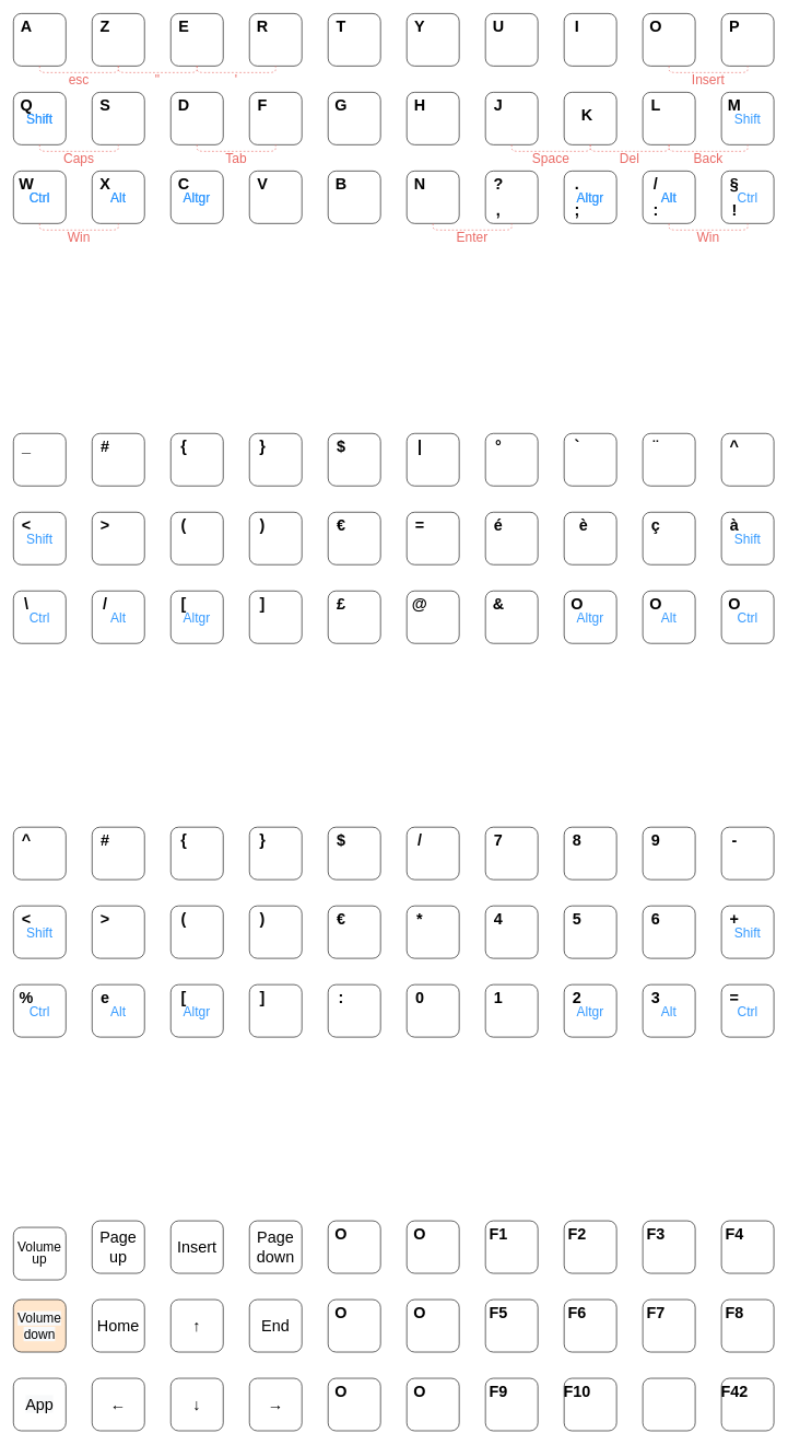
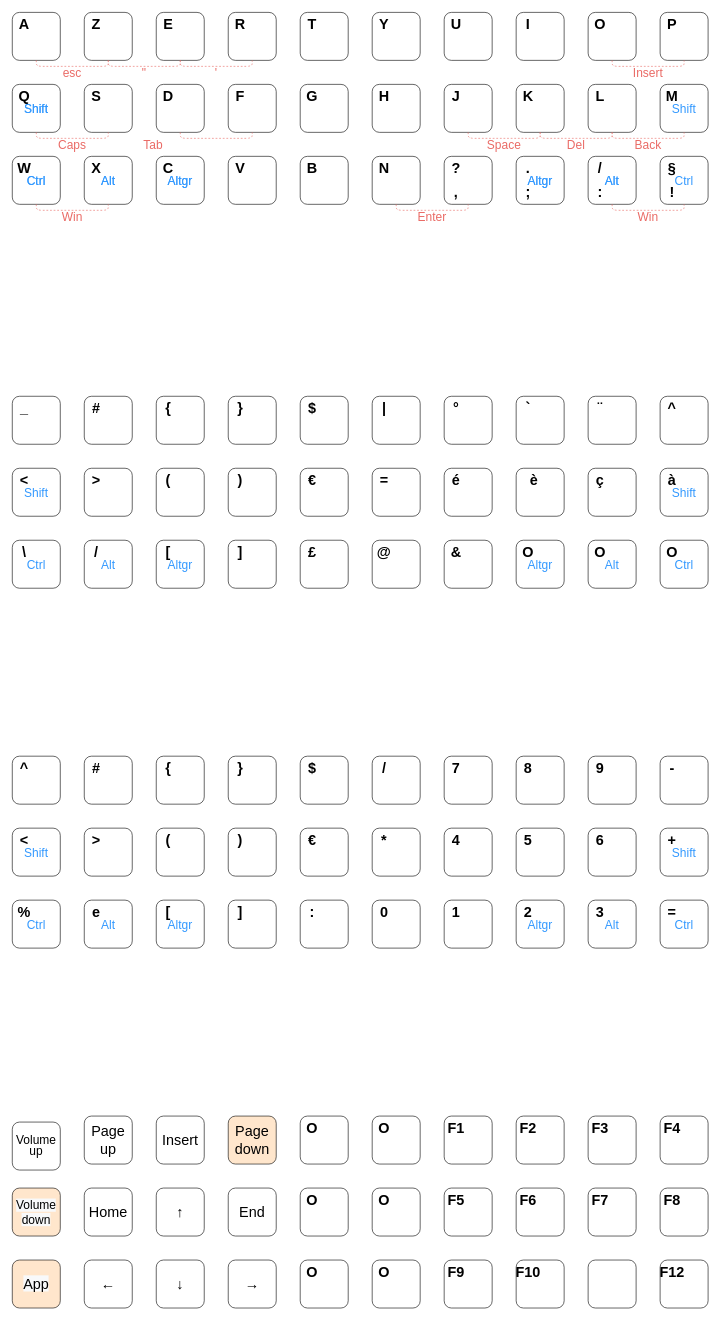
- <mxCell id="43" value="&lt;b&gt;&lt;font style=&quot;font-size: 24px&quot;&gt;K&lt;/font&gt;&lt;/b&gt;" style="text;html=1;strokeColor=none;fillColor=none;align=center;verticalAlign=middle;whiteSpace=wrap;rounded=0;" parent="1" vertex="1"><mxGeometry x="885" y="165" width="20" height="20" as="geometry" /></mxCell>
+ <mxCell id="43" value="&lt;b&gt;&lt;font style=&quot;font-size: 24px&quot;&gt;K&lt;/font&gt;&lt;/b&gt;" style="text;html=1;strokeColor=none;fillColor=none;align=center;verticalAlign=middle;whiteSpace=wrap;rounded=0;" parent="1" vertex="1"><mxGeometry x="870" y="150" width="20" height="20" as="geometry" /></mxCell>
- <mxCell id="88" value="&lt;font color=&quot;#ea6b66&quot;&gt;&lt;span style=&quot;font-size: 20px&quot;&gt;Tab&lt;/span&gt;&lt;/font&gt;" style="text;html=1;strokeColor=none;fillColor=none;align=center;verticalAlign=middle;whiteSpace=wrap;rounded=0;" parent="1" vertex="1"><mxGeometry x="330" y="230" width="60" height="20" as="geometry" /></mxCell>
+ <mxCell id="88" value="&lt;font color=&quot;#ea6b66&quot;&gt;&lt;span style=&quot;font-size: 20px&quot;&gt;Tab&lt;/span&gt;&lt;/font&gt;" style="text;html=1;strokeColor=none;fillColor=none;align=center;verticalAlign=middle;whiteSpace=wrap;rounded=0;" parent="1" vertex="1"><mxGeometry x="225" y="230" width="60" height="20" as="geometry" /></mxCell>
- <mxCell id="234" value="&lt;font style=&quot;font-size: 24px&quot;&gt;Page down&lt;/font&gt;" style="rounded=1;whiteSpace=wrap;html=1;" parent="1" vertex="1"><mxGeometry x="380" y="1860" width="80" height="80" as="geometry" /></mxCell>
+ <mxCell id="234" value="&lt;font style=&quot;font-size: 24px&quot;&gt;Page down&lt;/font&gt;" style="rounded=1;whiteSpace=wrap;html=1;fillColor=#ffe6cc;" parent="1" vertex="1"><mxGeometry x="380" y="1860" width="80" height="80" as="geometry" /></mxCell>
- <mxCell id="248" value="&lt;span style=&quot;font-size: 24px&quot;&gt;&lt;b&gt;F42&lt;/b&gt;&lt;/span&gt;" style="text;html=1;strokeColor=none;fillColor=none;align=center;verticalAlign=middle;whiteSpace=wrap;rounded=0;" parent="1" vertex="1"><mxGeometry x="1110" y="2110" width="20" height="20" as="geometry" /></mxCell>
+ <mxCell id="248" value="&lt;span style=&quot;font-size: 24px&quot;&gt;&lt;b&gt;F12&lt;/b&gt;&lt;/span&gt;" style="text;html=1;strokeColor=none;fillColor=none;align=center;verticalAlign=middle;whiteSpace=wrap;rounded=0;" parent="1" vertex="1"><mxGeometry x="1110" y="2110" width="20" height="20" as="geometry" /></mxCell>
- <mxCell id="222" value="&#10;&#10;&lt;span style=&quot;color: rgb(0, 0, 0); font-family: helvetica; font-size: 24px; font-style: normal; font-weight: 400; letter-spacing: normal; text-align: center; text-indent: 0px; text-transform: none; word-spacing: 0px; background-color: rgb(248, 249, 250); display: inline; float: none;&quot;&gt;App&lt;/span&gt;&#10;&#10;" style="rounded=1;whiteSpace=wrap;html=1;" parent="1" vertex="1"><mxGeometry x="20" y="2100" width="80" height="80" as="geometry" /></mxCell>
+ <mxCell id="222" value="&#10;&#10;&lt;span style=&quot;color: rgb(0, 0, 0); font-family: helvetica; font-size: 24px; font-style: normal; font-weight: 400; letter-spacing: normal; text-align: center; text-indent: 0px; text-transform: none; word-spacing: 0px; background-color: rgb(248, 249, 250); display: inline; float: none;&quot;&gt;App&lt;/span&gt;&#10;&#10;" style="rounded=1;whiteSpace=wrap;html=1;fillColor=#ffe6cc;" parent="1" vertex="1"><mxGeometry x="20" y="2100" width="80" height="80" as="geometry" /></mxCell>
